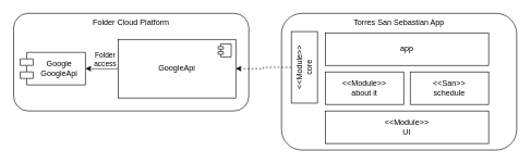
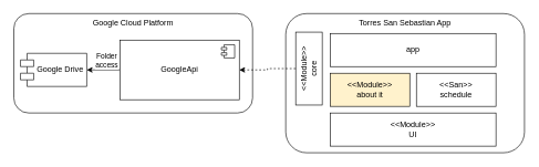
- <mxCell id="2" value="Folder Cloud Platform" style="rounded=1;whiteSpace=wrap;html=1;verticalAlign=top;" vertex="1" parent="1"><mxGeometry x="20" y="20" width="360" height="150" as="geometry" /></mxCell>
+ <mxCell id="2" value="Google Cloud Platform" style="rounded=1;whiteSpace=wrap;html=1;verticalAlign=top;" vertex="1" parent="1"><mxGeometry x="20" y="20" width="360" height="150" as="geometry" /></mxCell>
- <mxCell id="14" value="Google GoogleApi" style="shape=module;align=left;spacingLeft=20;align=center;verticalAlign=middle;whiteSpace=wrap;html=1;" vertex="1" parent="1"><mxGeometry x="30" y="80" width="100" height="50" as="geometry" /></mxCell>
+ <mxCell id="14" value="Google Drive" style="shape=module;align=left;spacingLeft=20;align=center;verticalAlign=middle;whiteSpace=wrap;html=1;" vertex="1" parent="1"><mxGeometry x="30" y="80" width="100" height="50" as="geometry" /></mxCell>
- <mxCell id="6" value="&lt;div&gt;&amp;lt;&amp;lt;Module&amp;gt;&amp;gt;&lt;/div&gt;about it" style="rounded=0;whiteSpace=wrap;html=1;movable=1;resizable=1;rotatable=1;deletable=1;editable=1;locked=0;connectable=1;" vertex="1" parent="3"><mxGeometry x="67" y="90" width="120" height="50" as="geometry" /></mxCell>
+ <mxCell id="6" value="&lt;div&gt;&amp;lt;&amp;lt;Module&amp;gt;&amp;gt;&lt;/div&gt;about it" style="rounded=0;whiteSpace=wrap;html=1;movable=1;resizable=1;rotatable=1;deletable=1;editable=1;locked=0;connectable=1;fillColor=#fff2cc;" vertex="1" parent="3"><mxGeometry x="67" y="90" width="120" height="50" as="geometry" /></mxCell>
